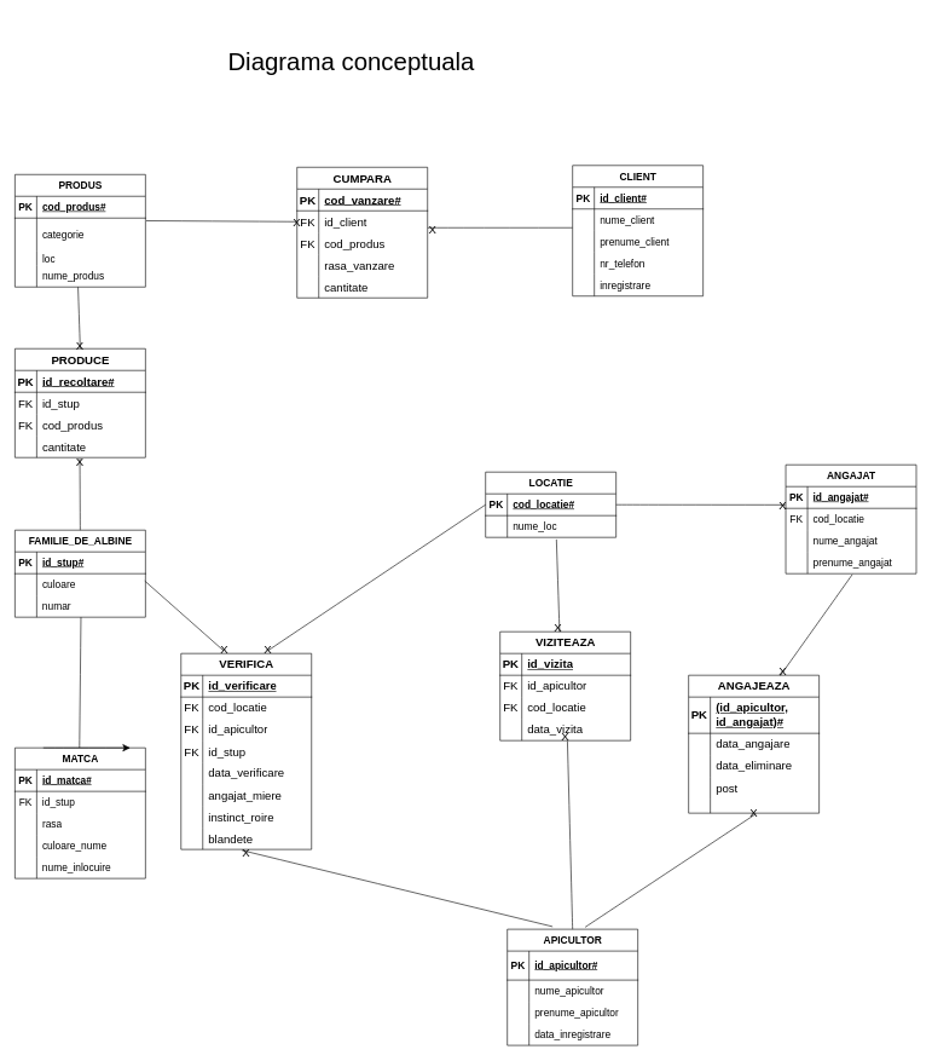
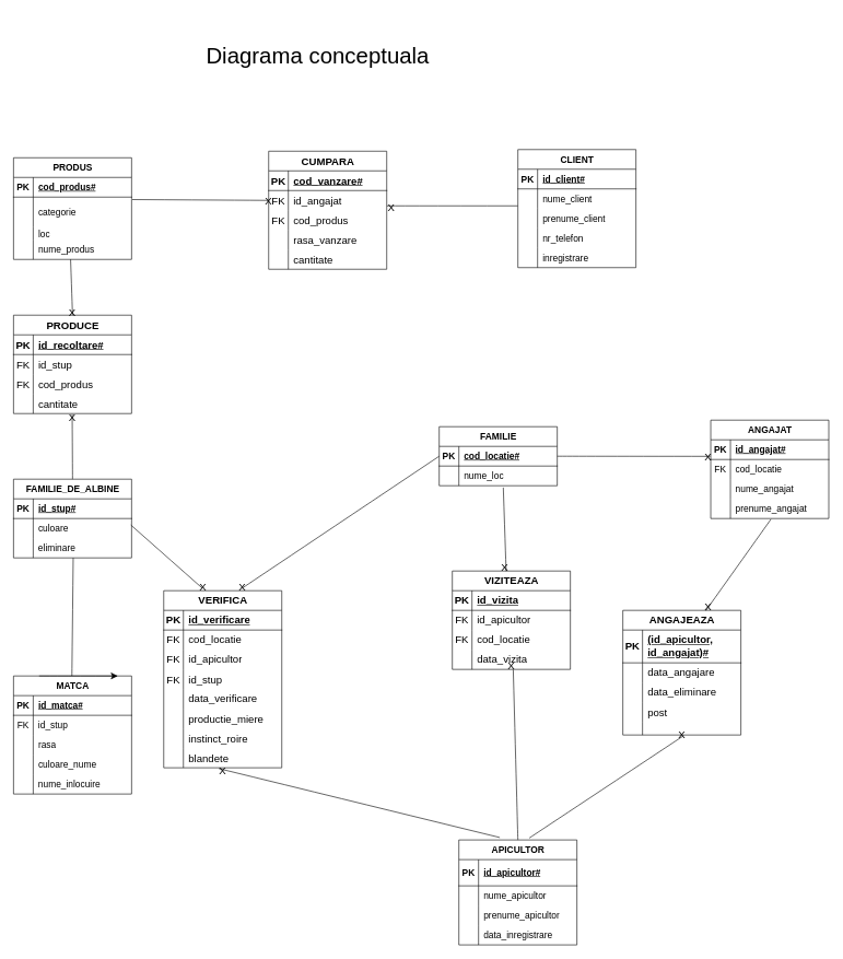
- <mxCell id="118" value="id_client" style="shape=partialRectangle;connectable=0;fillColor=none;top=0;left=0;bottom=0;right=0;align=left;spacingLeft=6;overflow=hidden;whiteSpace=wrap;html=1;fontSize=16;" parent="116" vertex="1"><mxGeometry x="30" width="150" height="30" as="geometry"><mxRectangle width="150" height="30" as="alternateBounds" /></mxGeometry></mxCell>
+ <mxCell id="118" value="id_angajat" style="shape=partialRectangle;connectable=0;fillColor=none;top=0;left=0;bottom=0;right=0;align=left;spacingLeft=6;overflow=hidden;whiteSpace=wrap;html=1;fontSize=16;" parent="116" vertex="1"><mxGeometry x="30" width="150" height="30" as="geometry"><mxRectangle width="150" height="30" as="alternateBounds" /></mxGeometry></mxCell>
- <mxCell id="15" value="LOCATIE" style="shape=table;startSize=30;container=1;collapsible=1;childLayout=tableLayout;fixedRows=1;rowLines=0;fontStyle=1;align=center;resizeLast=1;html=1;fontSize=14;" parent="1" vertex="1"><mxGeometry x="669" y="650" width="180" height="90" as="geometry" /></mxCell>
+ <mxCell id="15" value="FAMILIE" style="shape=table;startSize=30;container=1;collapsible=1;childLayout=tableLayout;fixedRows=1;rowLines=0;fontStyle=1;align=center;resizeLast=1;html=1;fontSize=14;" parent="1" vertex="1"><mxGeometry x="669" y="650" width="180" height="90" as="geometry" /></mxCell>
- <mxCell id="44" value="numar" style="shape=partialRectangle;connectable=0;fillColor=none;top=0;left=0;bottom=0;right=0;align=left;spacingLeft=6;overflow=hidden;fontSize=14;" parent="42" vertex="1"><mxGeometry x="30" width="150" height="30" as="geometry"><mxRectangle width="150" height="30" as="alternateBounds" /></mxGeometry></mxCell>
+ <mxCell id="44" value="eliminare" style="shape=partialRectangle;connectable=0;fillColor=none;top=0;left=0;bottom=0;right=0;align=left;spacingLeft=6;overflow=hidden;fontSize=14;" parent="42" vertex="1"><mxGeometry x="30" width="150" height="30" as="geometry"><mxRectangle width="150" height="30" as="alternateBounds" /></mxGeometry></mxCell>
- <mxCell id="150" value="angajat_miere" style="shape=partialRectangle;connectable=0;fillColor=none;top=0;left=0;bottom=0;right=0;align=left;spacingLeft=6;overflow=hidden;fontSize=16;" parent="148" vertex="1"><mxGeometry x="30" width="150" height="30" as="geometry"><mxRectangle width="150" height="30" as="alternateBounds" /></mxGeometry></mxCell>
+ <mxCell id="150" value="productie_miere" style="shape=partialRectangle;connectable=0;fillColor=none;top=0;left=0;bottom=0;right=0;align=left;spacingLeft=6;overflow=hidden;fontSize=16;" parent="148" vertex="1"><mxGeometry x="30" width="150" height="30" as="geometry"><mxRectangle width="150" height="30" as="alternateBounds" /></mxGeometry></mxCell>
